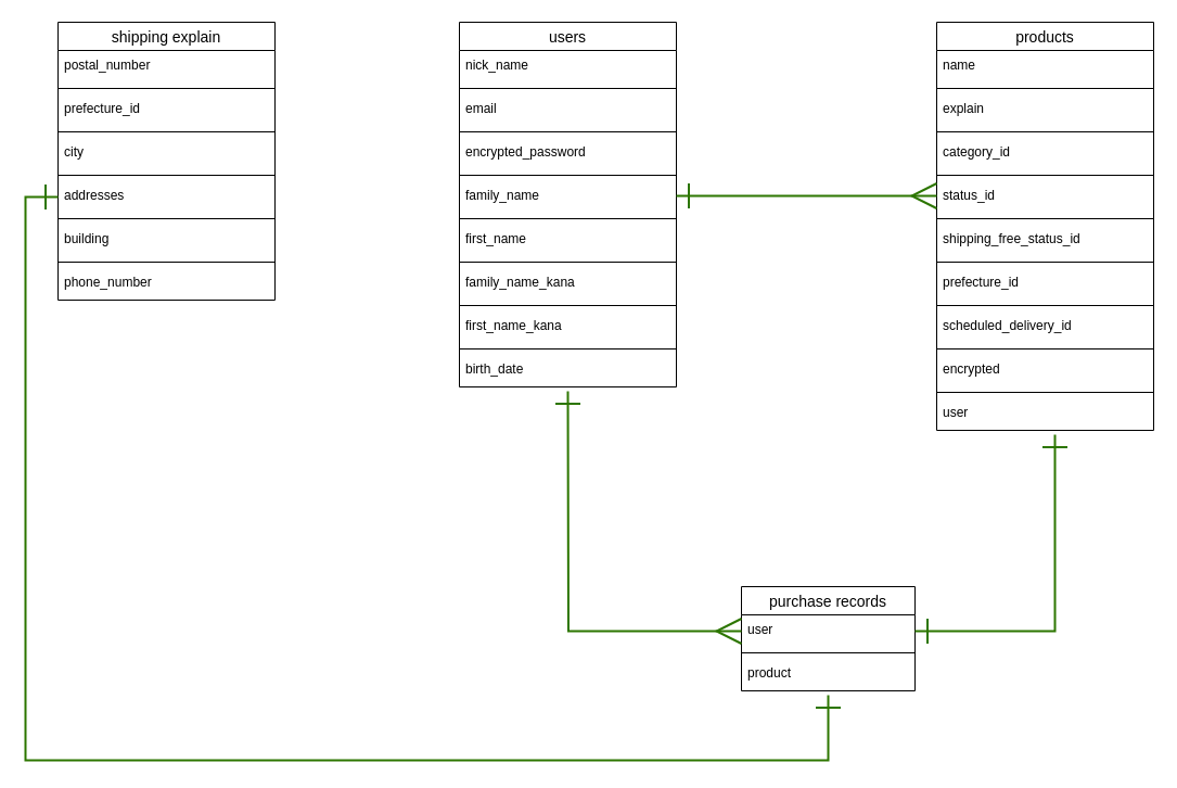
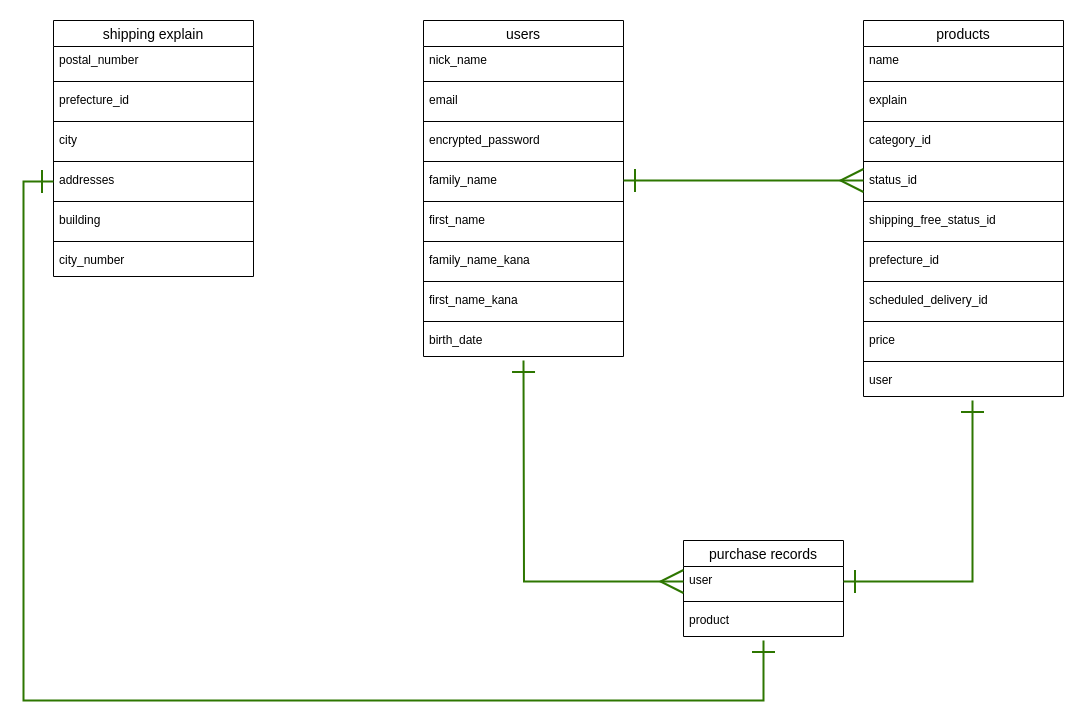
- <mxCell id="51" value="phone_number" style="text;strokeColor=none;fillColor=none;spacingLeft=4;spacingRight=4;overflow=hidden;rotatable=0;points=[[0,0.5],[1,0.5]];portConstraint=eastwest;fontSize=12;" vertex="1" parent="40"><mxGeometry y="226" width="200" height="30" as="geometry" /></mxCell>
+ <mxCell id="51" value="city_number" style="text;strokeColor=none;fillColor=none;spacingLeft=4;spacingRight=4;overflow=hidden;rotatable=0;points=[[0,0.5],[1,0.5]];portConstraint=eastwest;fontSize=12;" vertex="1" parent="40"><mxGeometry y="226" width="200" height="30" as="geometry" /></mxCell>
- <mxCell id="33" value="encrypted" style="text;strokeColor=none;fillColor=none;spacingLeft=4;spacingRight=4;overflow=hidden;rotatable=0;points=[[0,0.5],[1,0.5]];portConstraint=eastwest;fontSize=12;" vertex="1" parent="18"><mxGeometry y="306" width="200" height="30" as="geometry" /></mxCell>
+ <mxCell id="33" value="price" style="text;strokeColor=none;fillColor=none;spacingLeft=4;spacingRight=4;overflow=hidden;rotatable=0;points=[[0,0.5],[1,0.5]];portConstraint=eastwest;fontSize=12;" vertex="1" parent="18"><mxGeometry y="306" width="200" height="30" as="geometry" /></mxCell>
